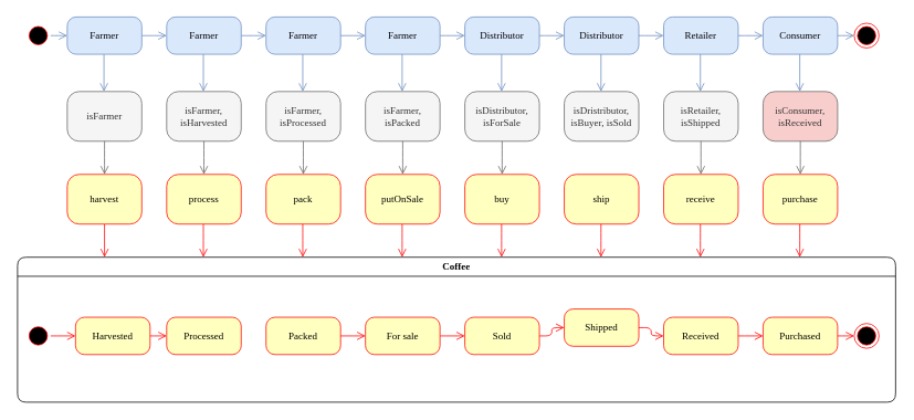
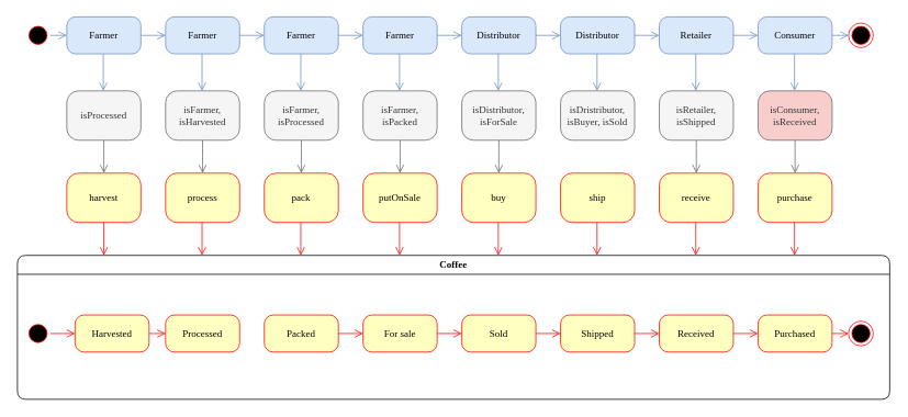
- <mxCell id="2" value="isFarmer" style="rounded=1;whiteSpace=wrap;html=1;arcSize=24;fillColor=#f5f5f5;strokeColor=#666666;shadow=0;comic=0;labelBackgroundColor=none;fontFamily=Verdana;fontSize=12;fontColor=#333333;align=center;" parent="1" vertex="1"><mxGeometry x="80" y="110" width="90" height="60" as="geometry" /></mxCell>
+ <mxCell id="2" value="isProcessed" style="rounded=1;whiteSpace=wrap;html=1;arcSize=24;fillColor=#f5f5f5;strokeColor=#666666;shadow=0;comic=0;labelBackgroundColor=none;fontFamily=Verdana;fontSize=12;fontColor=#333333;align=center;" parent="1" vertex="1"><mxGeometry x="80" y="110" width="90" height="60" as="geometry" /></mxCell>
- <mxCell id="13" value="Shipped" style="rounded=1;whiteSpace=wrap;html=1;arcSize=24;fillColor=#ffffc0;strokeColor=#ff0000;shadow=0;comic=0;labelBackgroundColor=none;fontFamily=Verdana;fontSize=12;fontColor=#000000;align=center;" vertex="1" parent="3"><mxGeometry x="660" y="62.5" width="90" height="45" as="geometry" /></mxCell>
+ <mxCell id="13" value="Shipped" style="rounded=1;whiteSpace=wrap;html=1;arcSize=24;fillColor=#ffffc0;strokeColor=#ff0000;shadow=0;comic=0;labelBackgroundColor=none;fontFamily=Verdana;fontSize=12;fontColor=#000000;align=center;" vertex="1" parent="3"><mxGeometry x="660" y="72.5" width="90" height="45" as="geometry" /></mxCell>
